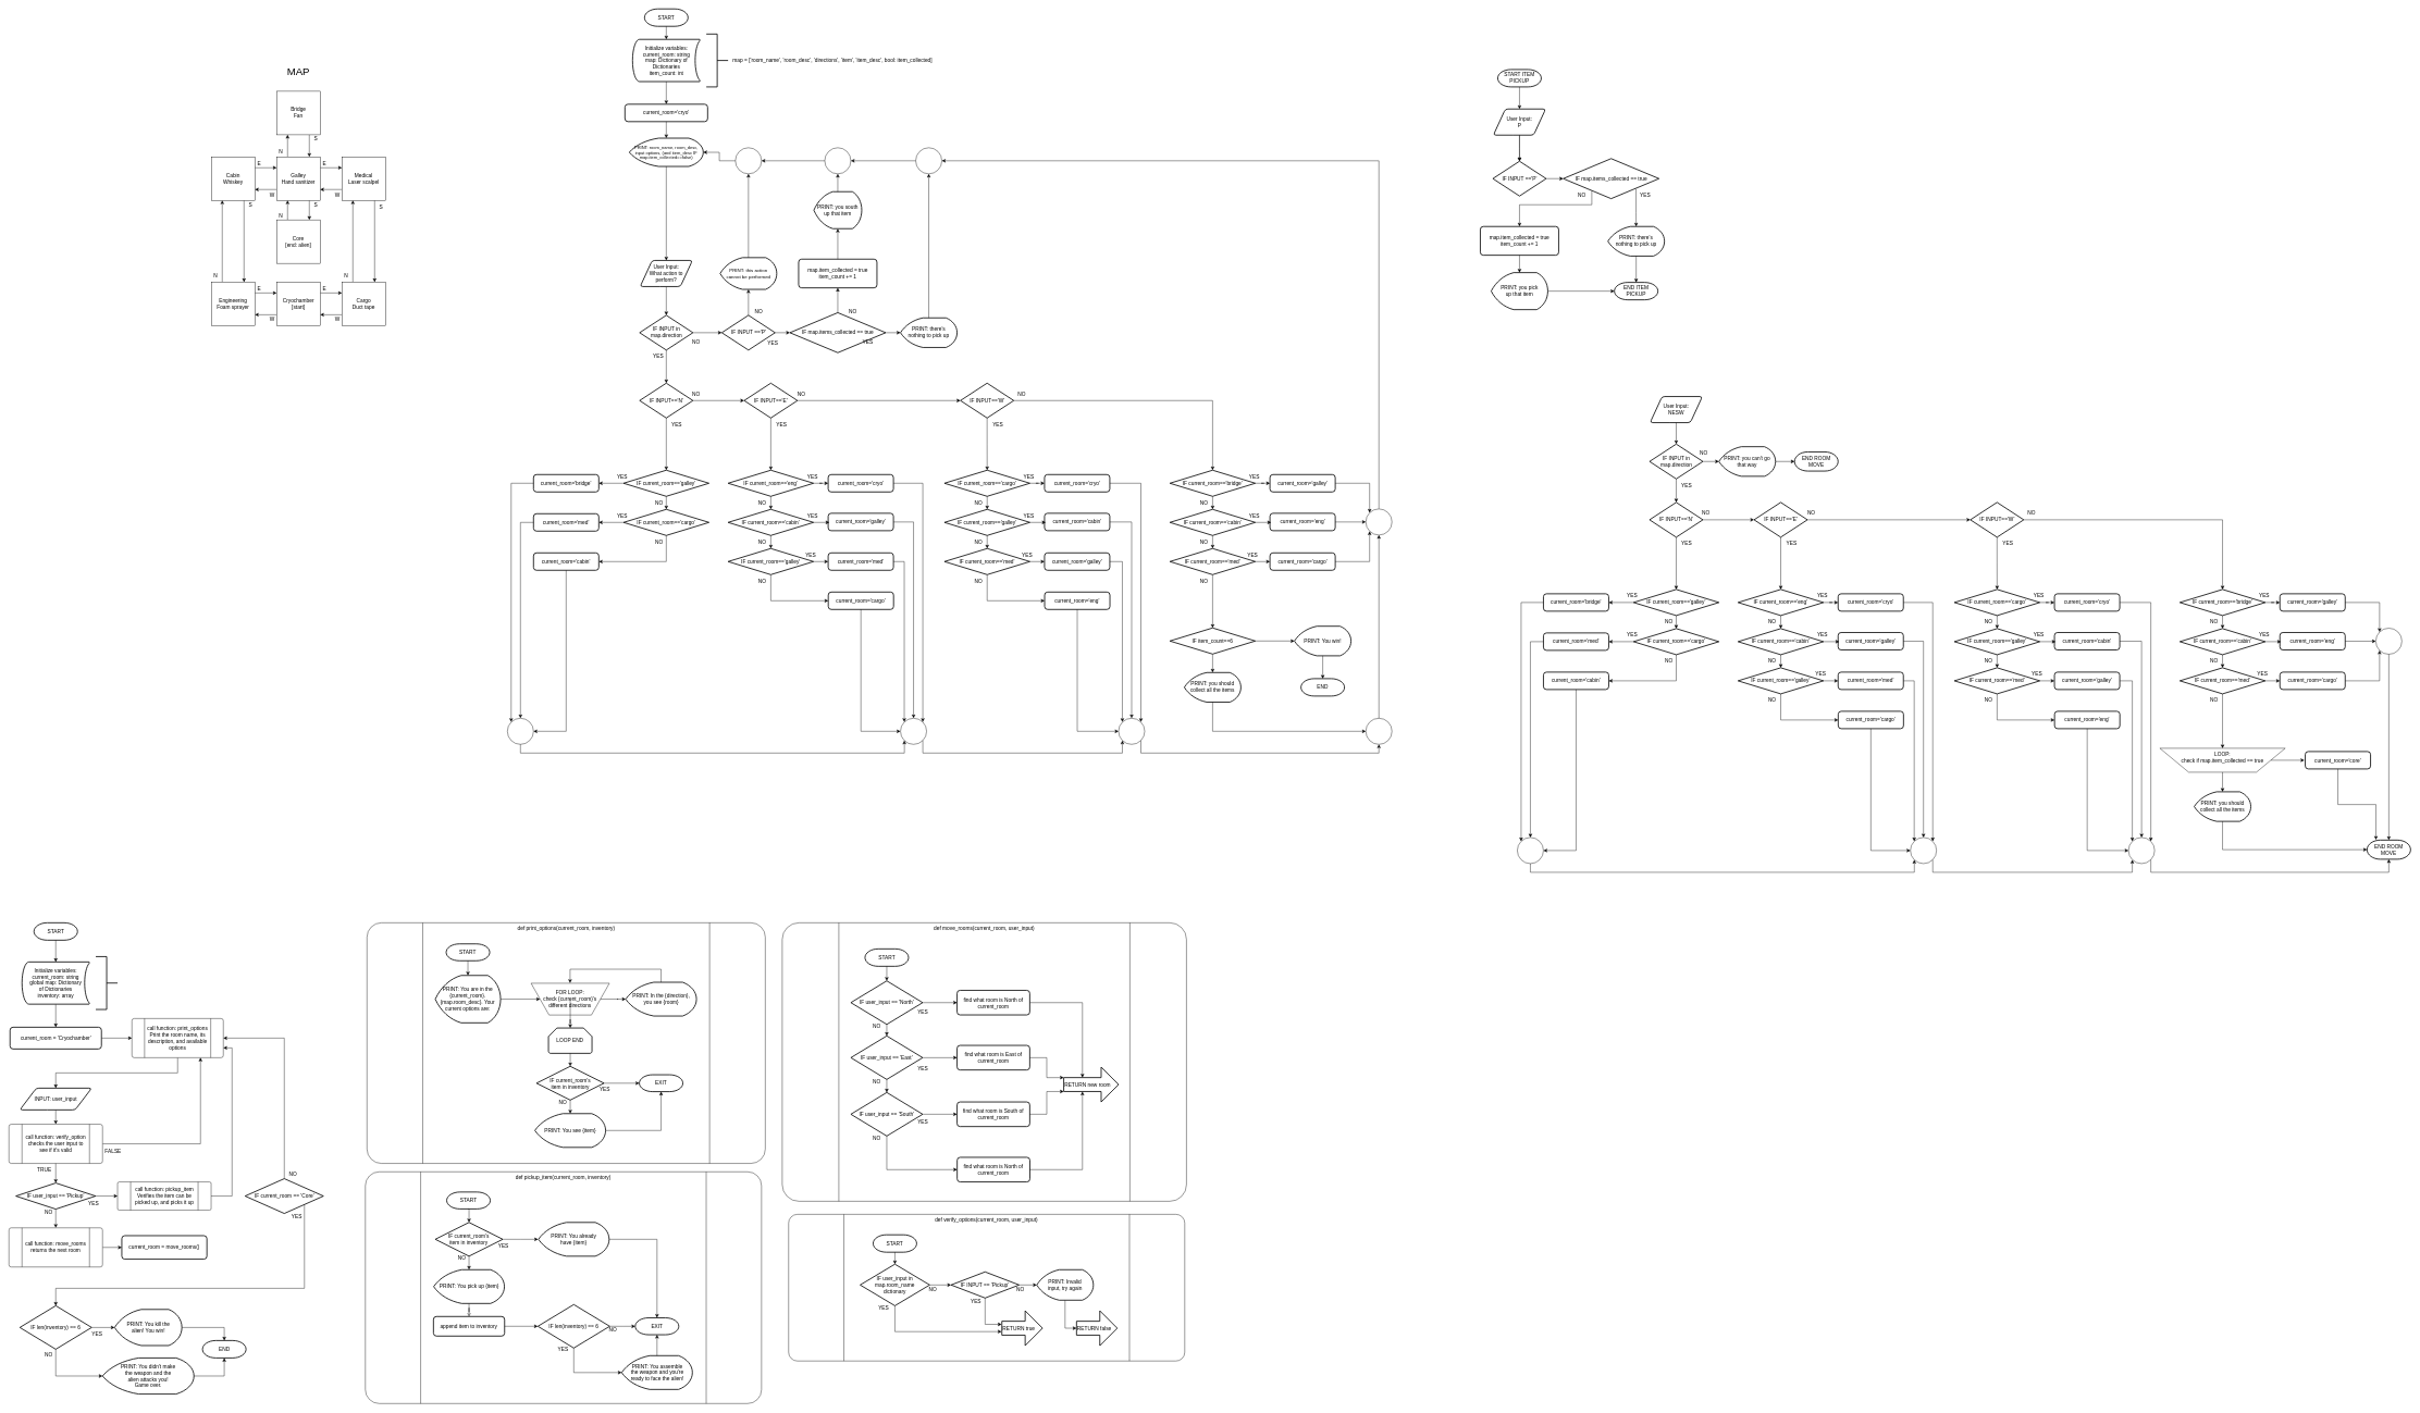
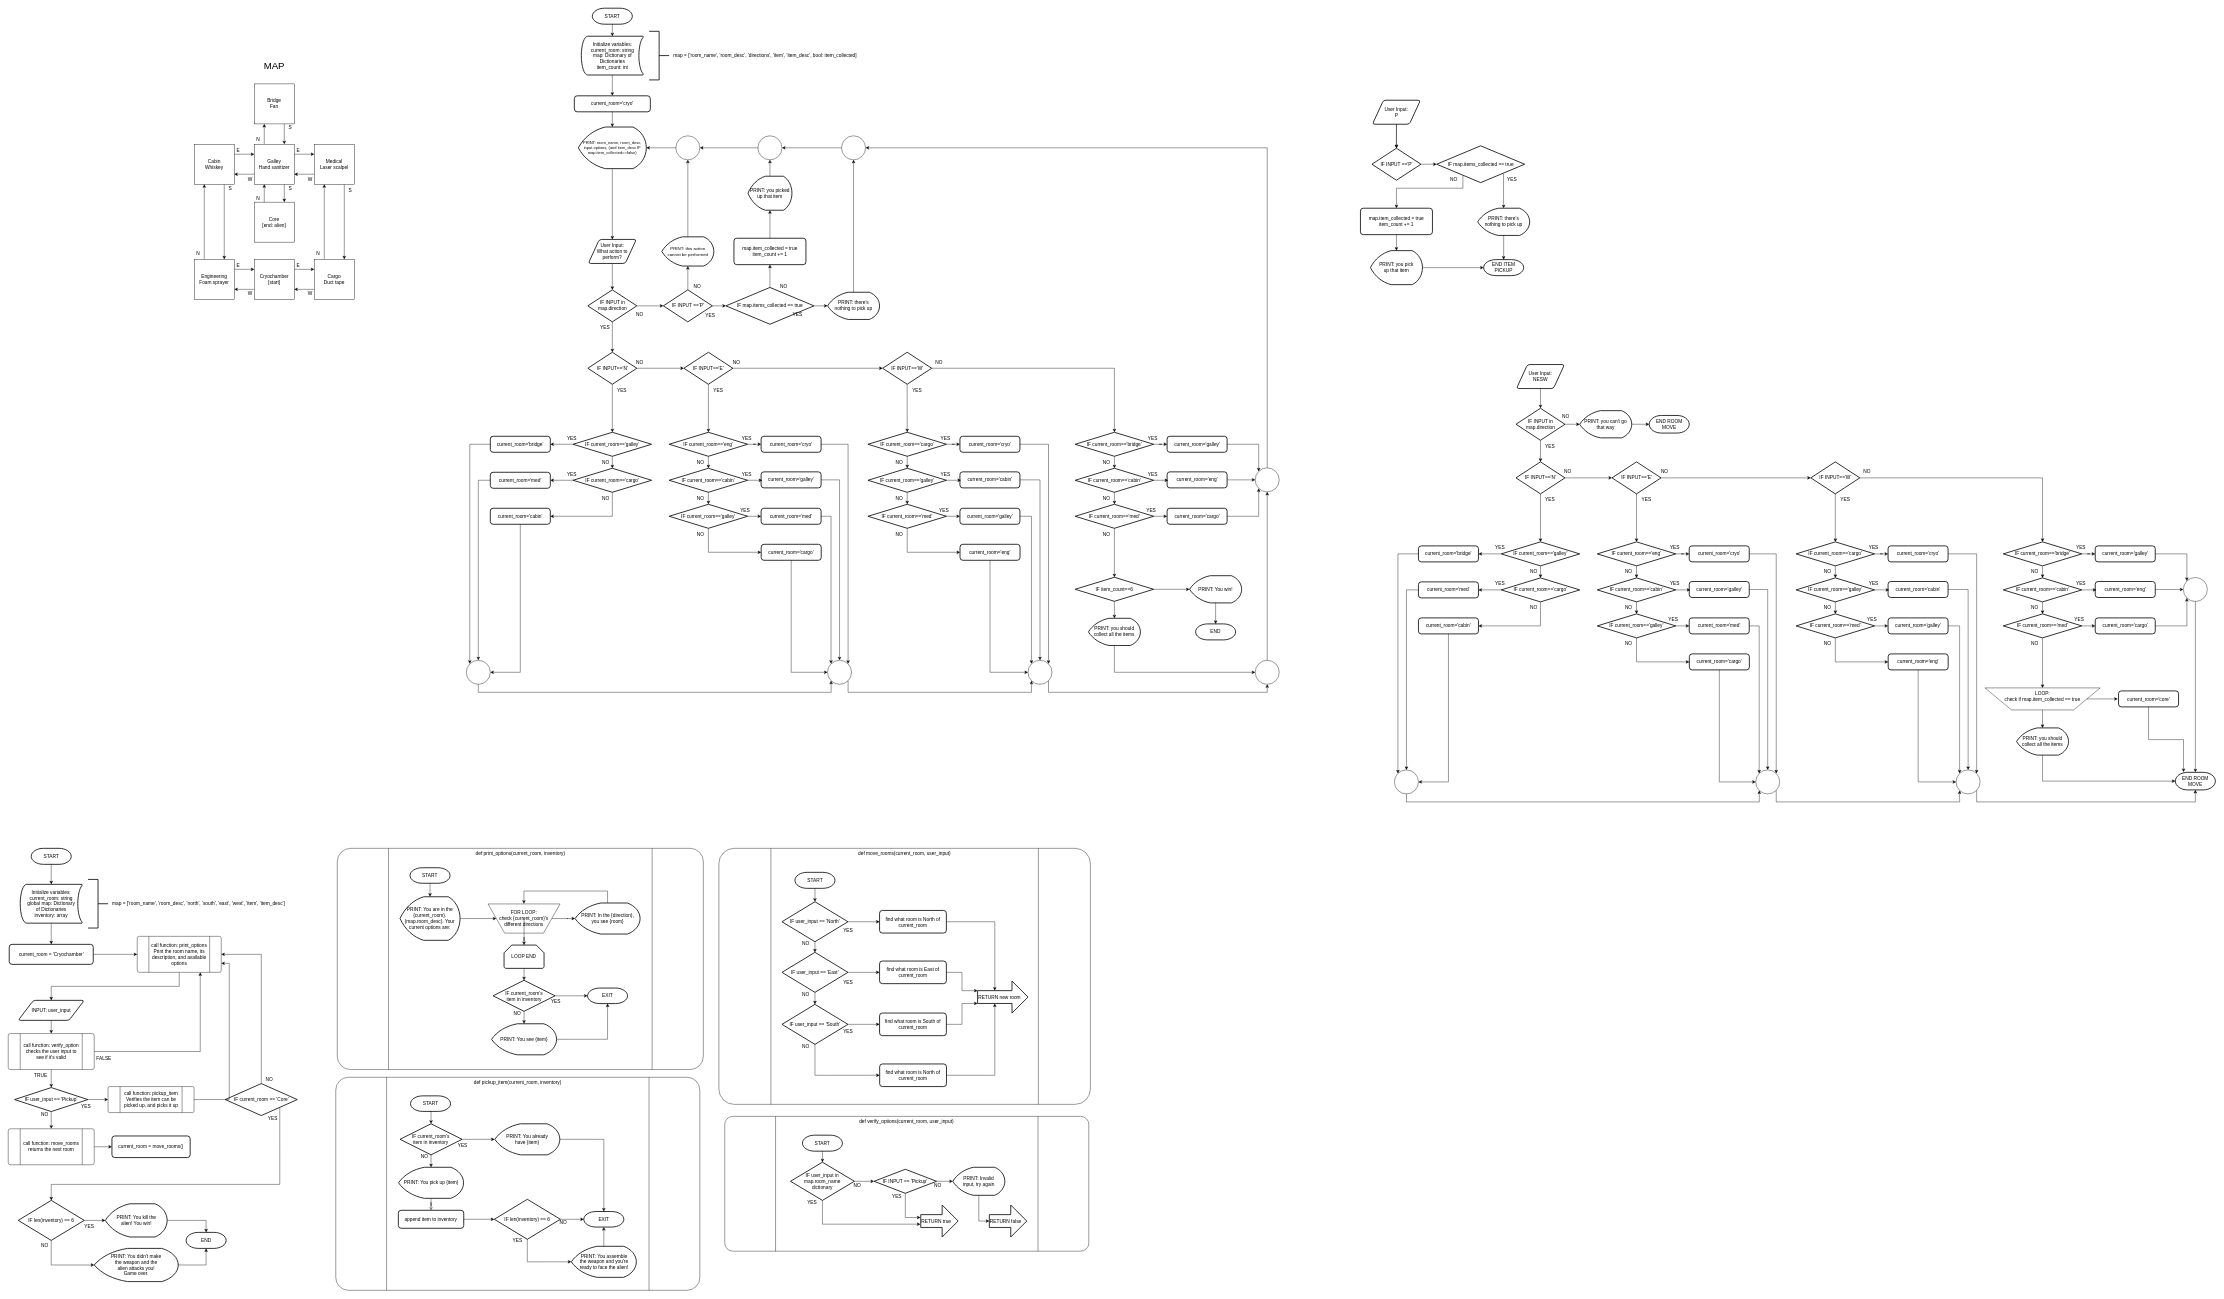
- <mxCell id="183" value="START ITEM PICKUP" style="strokeWidth=2;html=1;shape=mxgraph.flowchart.terminator;whiteSpace=wrap;" vertex="1" parent="1"><mxGeometry x="3440" y="159.25" width="100" height="40" as="geometry" /></mxCell>
- <mxCell id="182" style="edgeStyle=orthogonalEdgeStyle;rounded=0;orthogonalLoop=1;jettySize=auto;html=1;exitX=0.5;exitY=1;exitDx=0;exitDy=0;exitPerimeter=0;entryX=0.5;entryY=0;entryDx=0;entryDy=0;" edge="1" parent="1" source="183" target="185"><mxGeometry relative="1" as="geometry" /></mxCell>
- <mxCell id="6" value="PRINT: room_name, room_desc, input options, (and item_desc IF map.item_collected==false)" style="strokeWidth=2;html=1;shape=mxgraph.flowchart.display;whiteSpace=wrap;fontSize=10;" vertex="1" parent="1"><mxGeometry x="1444.99" y="317" width="170" height="65" as="geometry" /></mxCell>
+ <mxCell id="6" value="PRINT: room_name, room_desc, input options, (and item_desc IF map.item_collected==false)" style="strokeWidth=2;html=1;shape=mxgraph.flowchart.display;whiteSpace=wrap;fontSize=10;" vertex="1" parent="1"><mxGeometry x="1444.99" y="317" width="170" height="104" as="geometry" /></mxCell>
- <mxCell id="25" value="PRINT: you south up that item" style="strokeWidth=2;html=1;shape=mxgraph.flowchart.display;whiteSpace=wrap;fontSize=12;" vertex="1" parent="1"><mxGeometry x="1869" y="440" width="110" height="85" as="geometry" /></mxCell>
+ <mxCell id="25" value="PRINT: you picked up that item" style="strokeWidth=2;html=1;shape=mxgraph.flowchart.display;whiteSpace=wrap;fontSize=12;" vertex="1" parent="1"><mxGeometry x="1869" y="440" width="110" height="85" as="geometry" /></mxCell>
+ <mxCell id="348" value="map =&amp;nbsp;&lt;span style=&quot;background-color: initial;&quot;&gt;['room_name', 'room_desc',&amp;nbsp;&lt;/span&gt;&lt;span style=&quot;background-color: initial;&quot;&gt;'north', 'south', 'east', 'west', 'item', 'item_desc']&lt;/span&gt;" style="text;html=1;align=left;verticalAlign=middle;whiteSpace=wrap;rounded=0;" vertex="1" parent="1"><mxGeometry x="278" y="2243.5" width="464.5" height="30" as="geometry" /></mxCell>
- <mxCell id="352" value="call function: print_options&lt;div&gt;Print the room name, its description, and available options&lt;/div&gt;" style="verticalLabelPosition=middle;verticalAlign=middle;html=1;shape=process;whiteSpace=wrap;rounded=1;size=0.14;arcSize=6;labelPosition=center;align=center;" vertex="1" parent="1"><mxGeometry x="302.5" y="2340" width="210" height="90" as="geometry" /></mxCell>
+ <mxCell id="352" value="call function: print_options&lt;div&gt;Print the room name, its description, and available options&lt;/div&gt;" style="verticalLabelPosition=middle;verticalAlign=middle;html=1;shape=process;whiteSpace=wrap;rounded=1;size=0.14;arcSize=6;labelPosition=center;align=center;" vertex="1" parent="1"><mxGeometry x="342.5" y="2340" width="210" height="90" as="geometry" /></mxCell>
